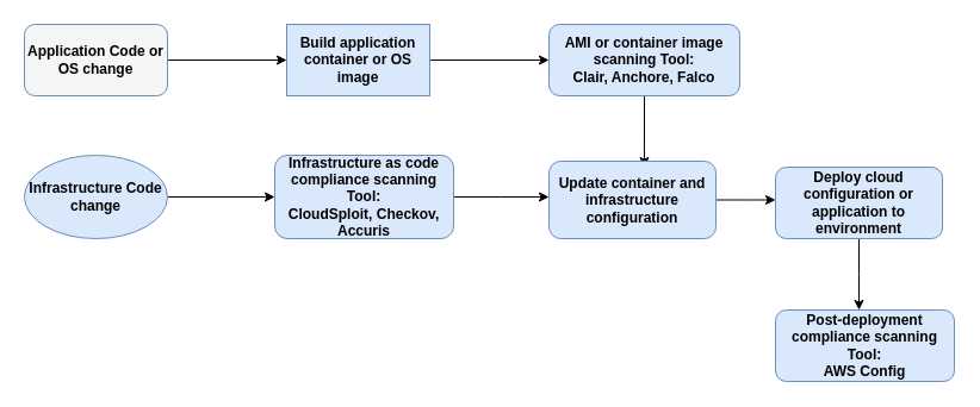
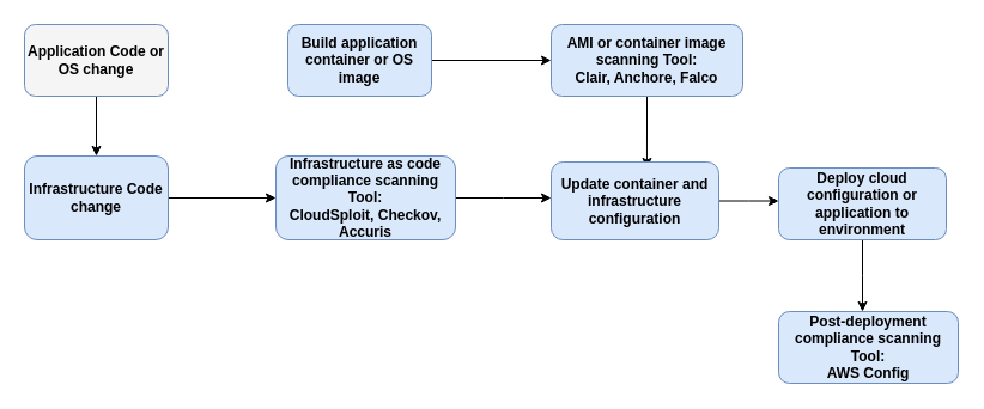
- <mxCell id="2" value="" style="edgeStyle=orthogonalEdgeStyle;rounded=0;orthogonalLoop=1;jettySize=auto;html=1;" edge="1" parent="1" source="3" target="7"><mxGeometry relative="1" as="geometry" /></mxCell>
+ <mxCell id="2" value="" style="edgeStyle=orthogonalEdgeStyle;rounded=0;orthogonalLoop=1;jettySize=auto;html=1;" edge="1" parent="1" source="3" target="5"><mxGeometry relative="1" as="geometry" /></mxCell>
- <mxCell id="7" value="&lt;b&gt;Build application container or OS image&lt;/b&gt;" style="whiteSpace=wrap;html=1;fillColor=#dae8fc;strokeColor=#6c8ebf;rounded=0;" vertex="1" parent="1"><mxGeometry x="240" y="20" width="120" height="60" as="geometry" /></mxCell>
+ <mxCell id="7" value="&lt;b&gt;Build application container or OS image&lt;/b&gt;" style="rounded=1;whiteSpace=wrap;html=1;fillColor=#dae8fc;strokeColor=#6c8ebf;" vertex="1" parent="1"><mxGeometry x="240" y="20" width="120" height="60" as="geometry" /></mxCell>
- <mxCell id="5" value="&lt;b&gt;Infrastructure Code change&lt;/b&gt;" style="ellipse;whiteSpace=wrap;html=1;fillColor=#dae8fc;strokeColor=#6c8ebf;" vertex="1" parent="1"><mxGeometry x="20" y="130" width="120" height="70" as="geometry" /></mxCell>
+ <mxCell id="5" value="&lt;b&gt;Infrastructure Code change&lt;/b&gt;" style="rounded=1;whiteSpace=wrap;html=1;fillColor=#dae8fc;strokeColor=#6c8ebf;" vertex="1" parent="1"><mxGeometry x="20" y="130" width="120" height="70" as="geometry" /></mxCell>
